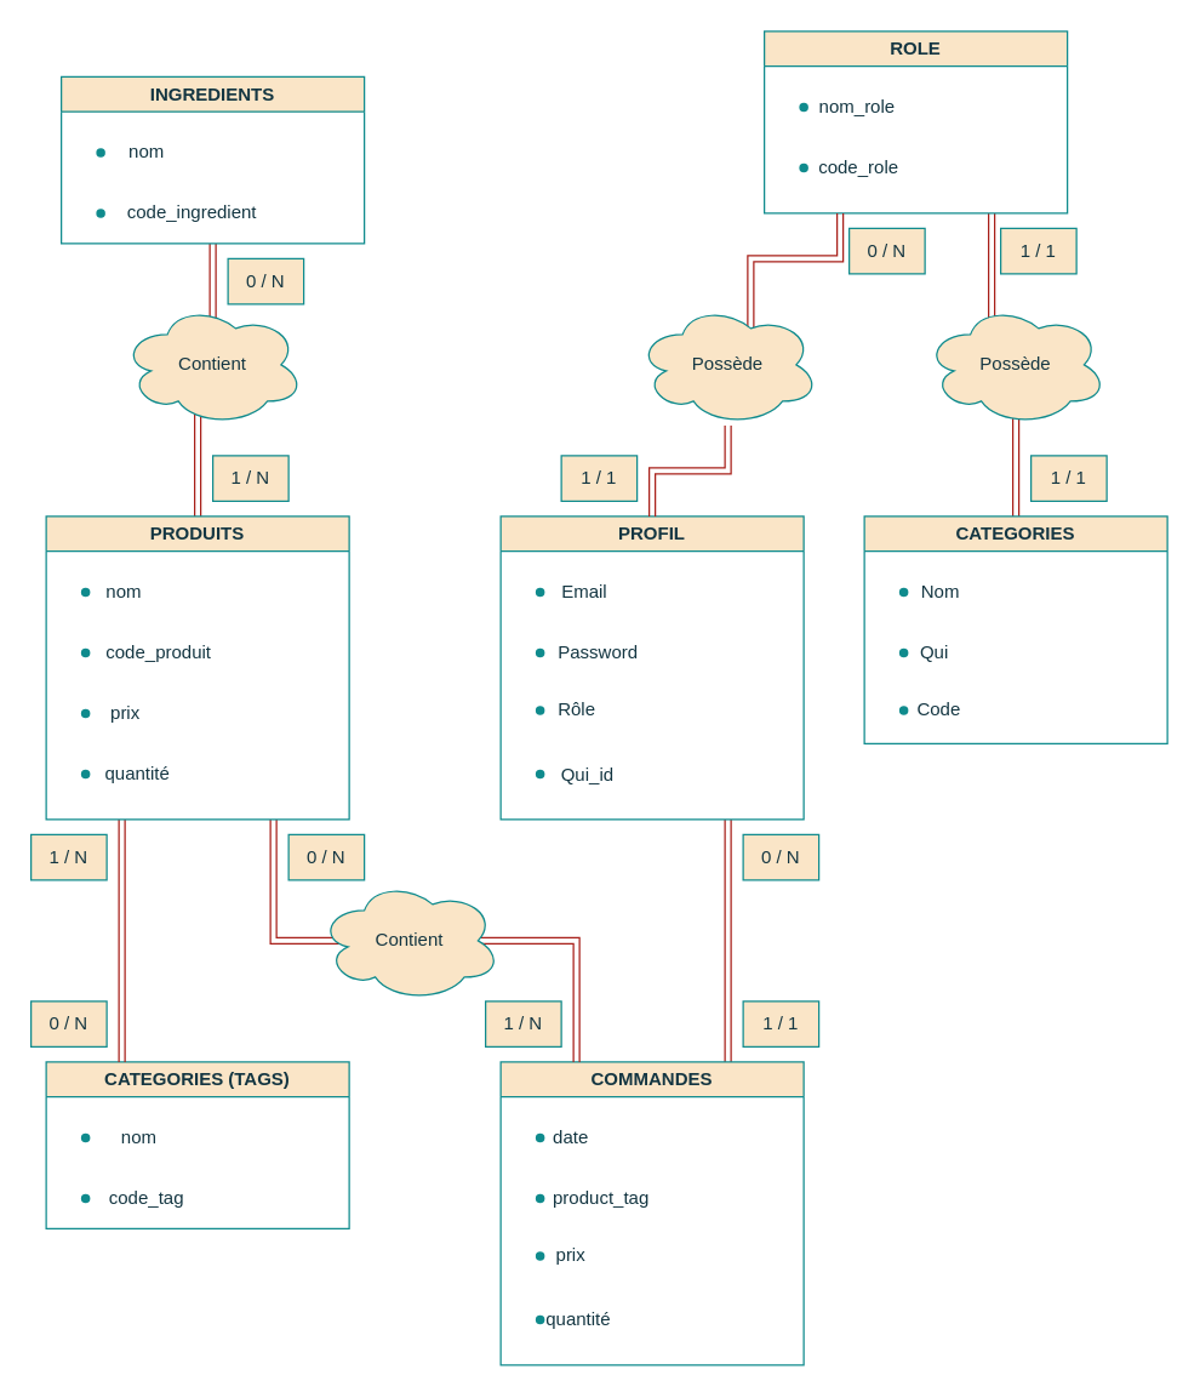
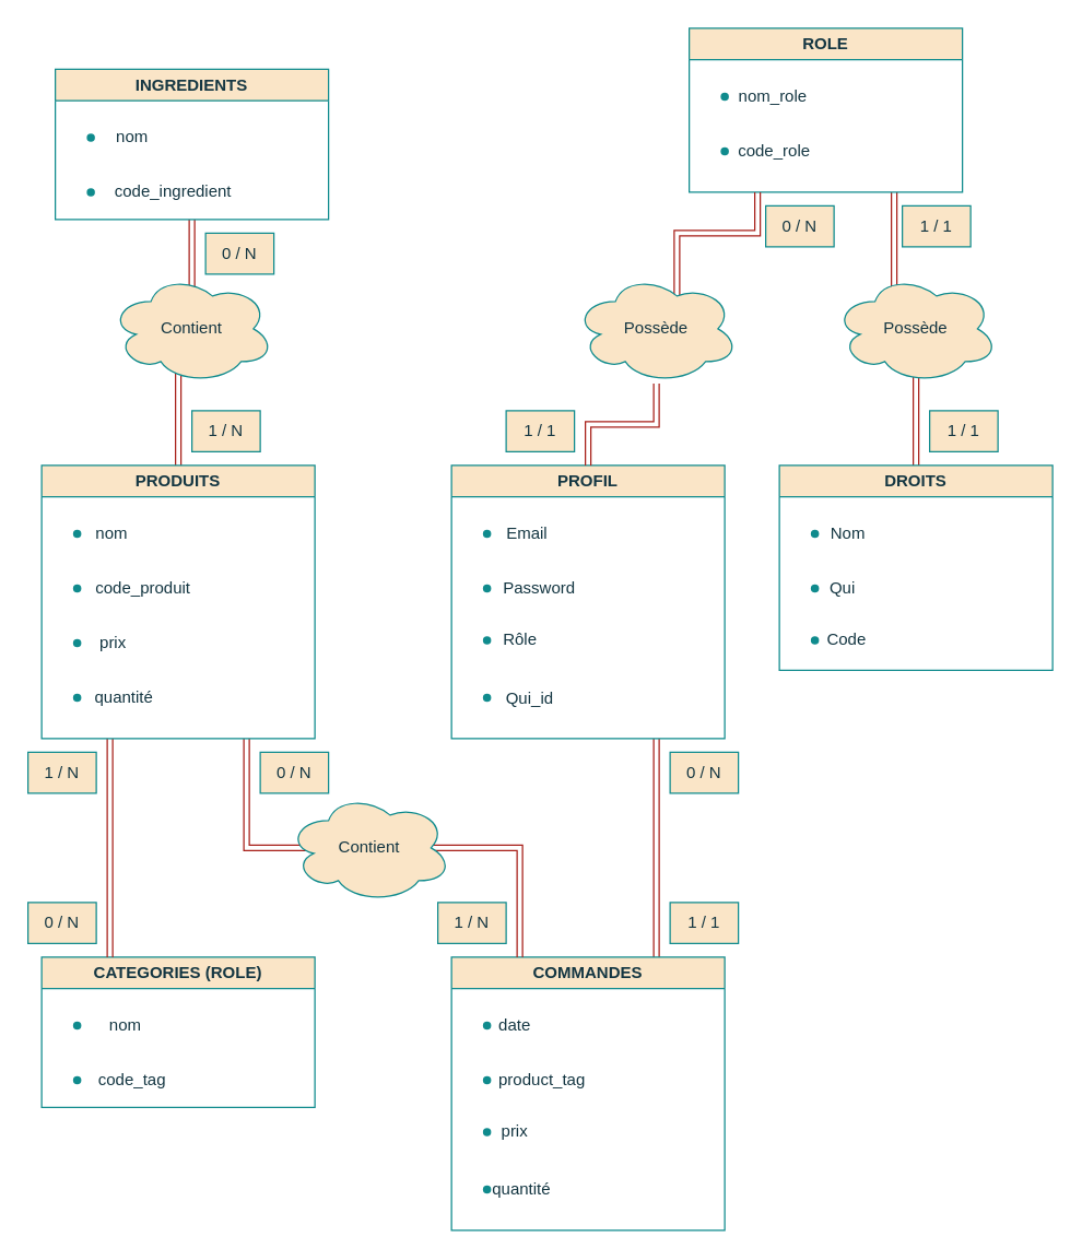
- <mxCell id="38" value="CATEGORIES" style="swimlane;whiteSpace=wrap;html=1;labelBackgroundColor=none;fillColor=#FAE5C7;strokeColor=#0F8B8D;fontColor=#143642;" vertex="1" parent="1"><mxGeometry x="570" y="340" width="200" height="150" as="geometry" /></mxCell>
+ <mxCell id="38" value="DROITS" style="swimlane;whiteSpace=wrap;html=1;labelBackgroundColor=none;fillColor=#FAE5C7;strokeColor=#0F8B8D;fontColor=#143642;" vertex="1" parent="1"><mxGeometry x="570" y="340" width="200" height="150" as="geometry" /></mxCell>
- <mxCell id="18" value="CATEGORIES (TAGS)" style="swimlane;whiteSpace=wrap;html=1;labelBackgroundColor=none;fillColor=#FAE5C7;strokeColor=#0F8B8D;fontColor=#143642;" vertex="1" parent="1"><mxGeometry x="30" y="700" width="200" height="110" as="geometry" /></mxCell>
+ <mxCell id="18" value="CATEGORIES (ROLE)" style="swimlane;whiteSpace=wrap;html=1;labelBackgroundColor=none;fillColor=#FAE5C7;strokeColor=#0F8B8D;fontColor=#143642;" vertex="1" parent="1"><mxGeometry x="30" y="700" width="200" height="110" as="geometry" /></mxCell>
